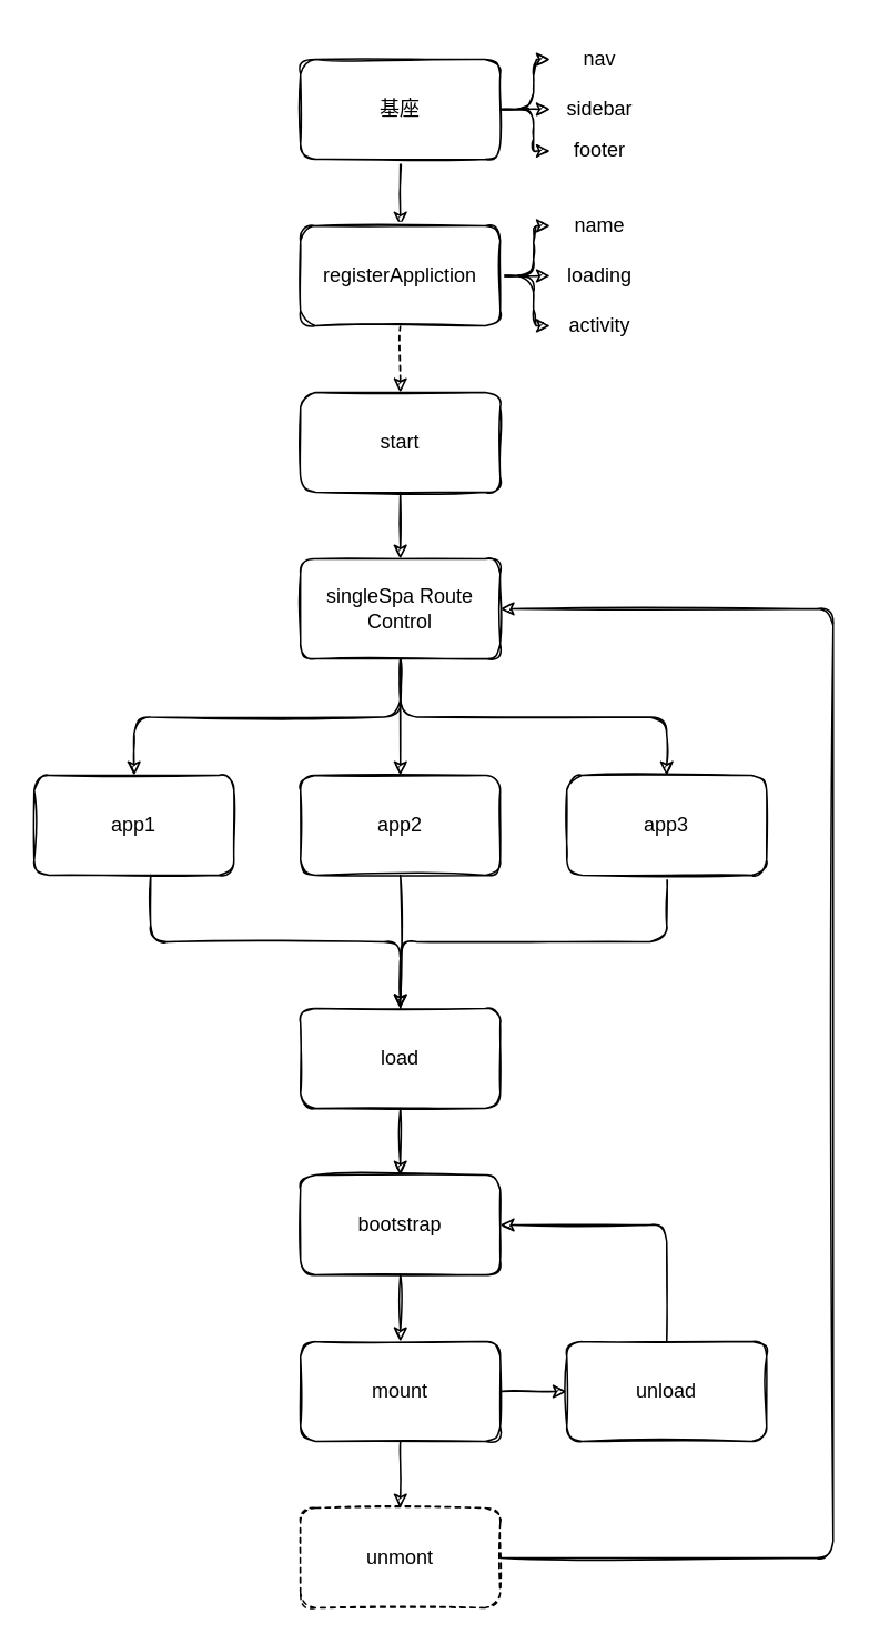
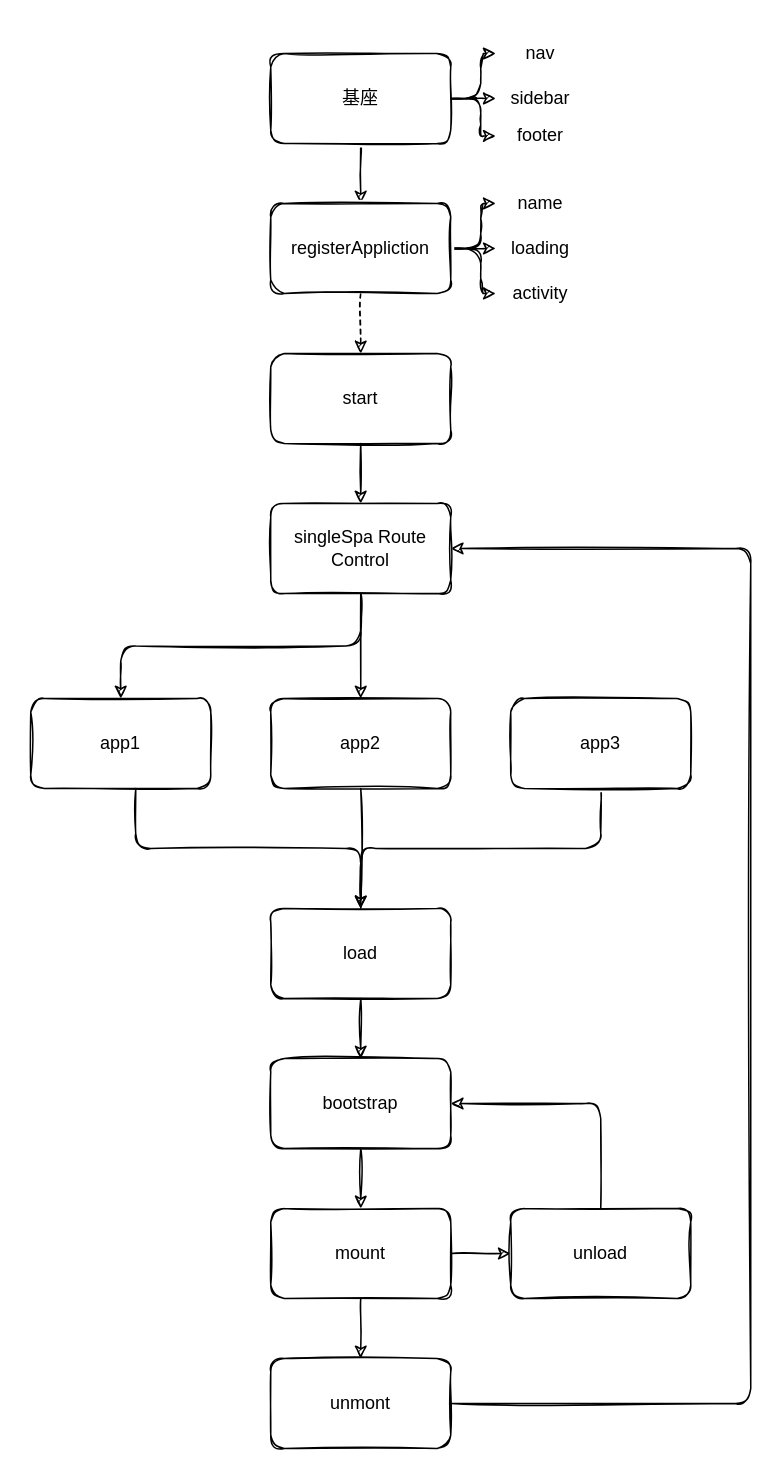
- <mxCell id="35" style="edgeStyle=orthogonalEdgeStyle;rounded=1;sketch=1;orthogonalLoop=1;jettySize=auto;html=1;exitX=0.5;exitY=1;exitDx=0;exitDy=0;" parent="1" source="37" target="14" edge="1"><mxGeometry relative="1" as="geometry" /></mxCell>
- <mxCell id="23" value="unmont" style="whiteSpace=wrap;html=1;rounded=1;sketch=1;dashed=1;" parent="1" vertex="1"><mxGeometry x="180" y="905" width="120" height="60" as="geometry" /></mxCell>
+ <mxCell id="23" value="unmont" style="whiteSpace=wrap;html=1;rounded=1;sketch=1;" parent="1" vertex="1"><mxGeometry x="180" y="905" width="120" height="60" as="geometry" /></mxCell>
